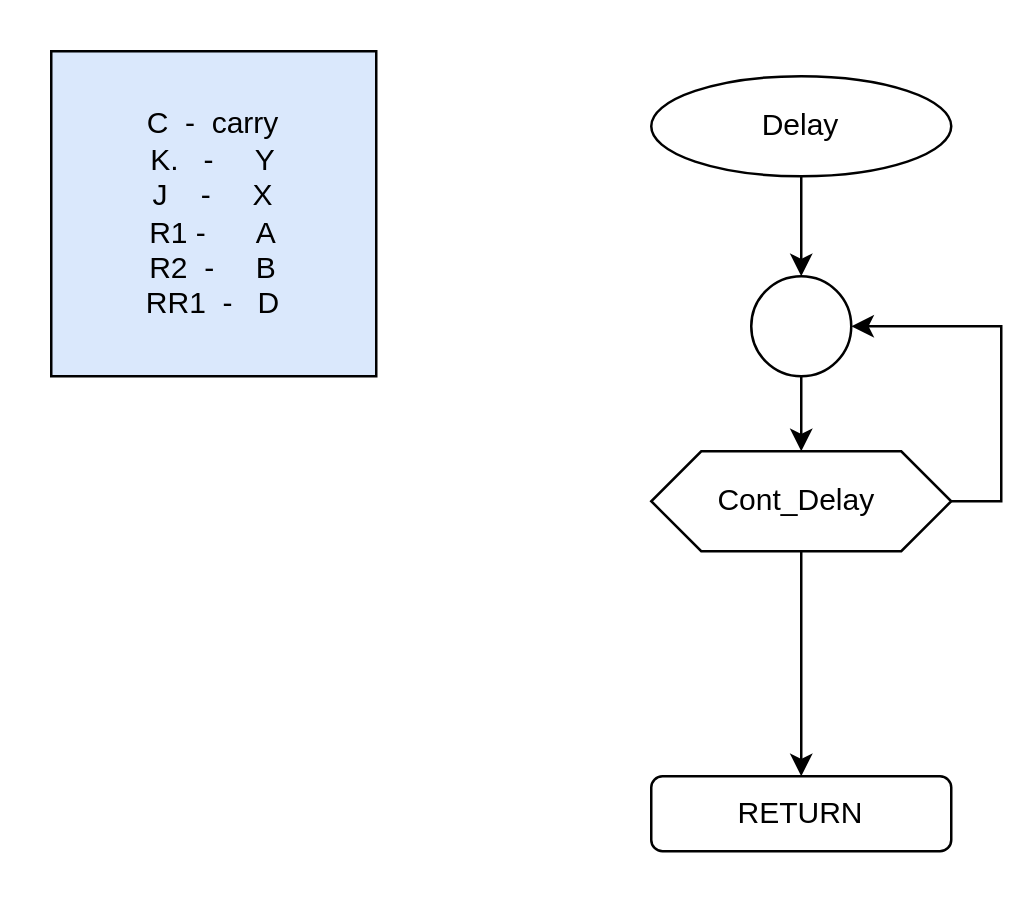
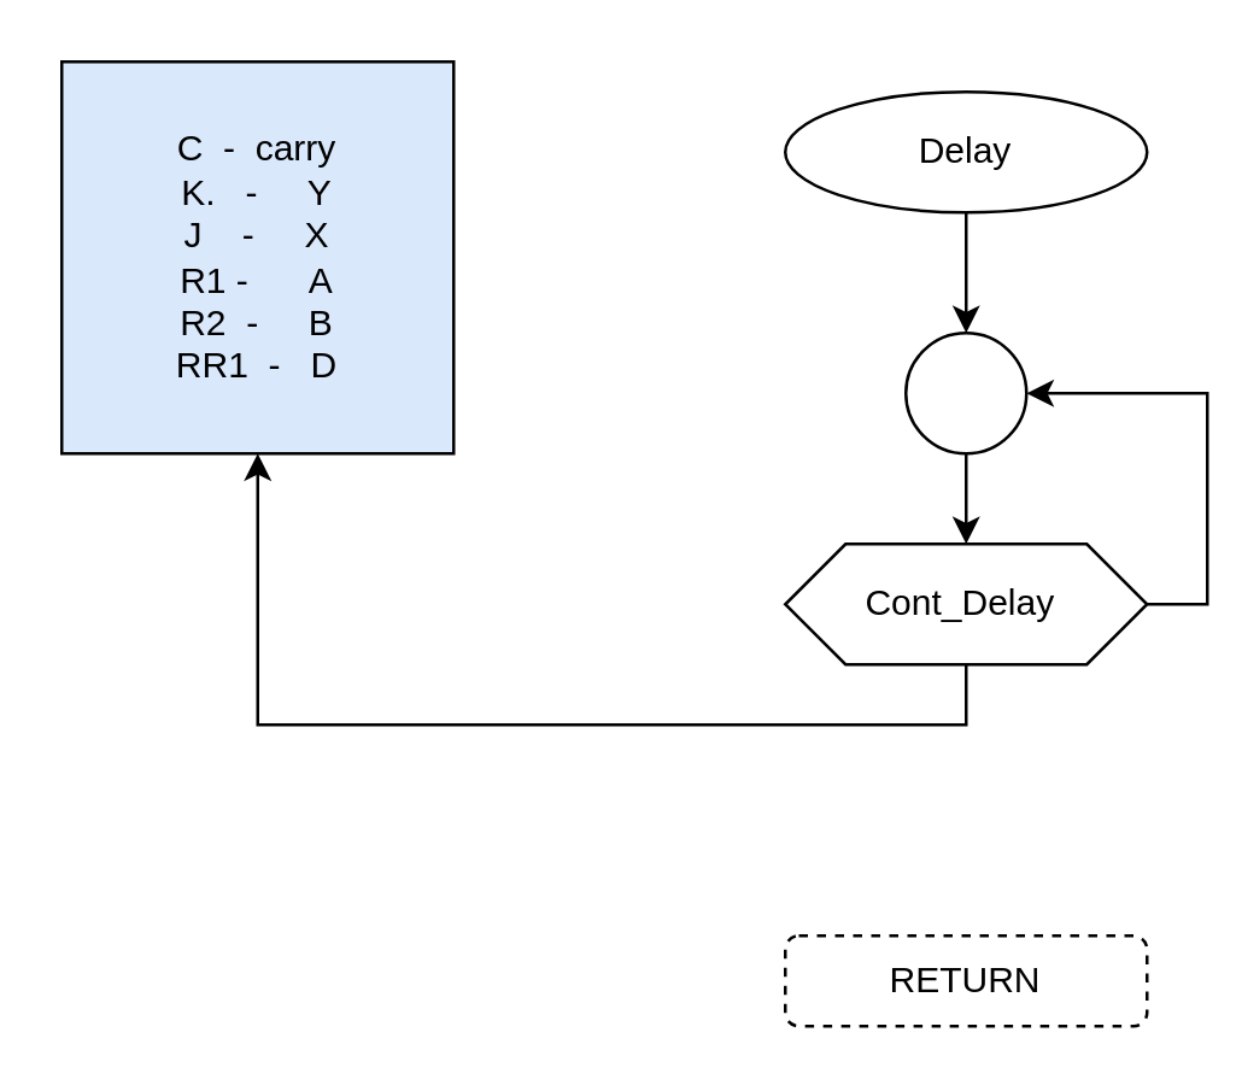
- <mxCell id="8" style="edgeStyle=orthogonalEdgeStyle;rounded=0;orthogonalLoop=1;jettySize=auto;html=1;exitX=0.5;exitY=1;exitDx=0;exitDy=0;entryX=0.5;entryY=0;entryDx=0;entryDy=0;" edge="1" parent="1" source="9" target="10"><mxGeometry relative="1" as="geometry" /></mxCell>
+ <mxCell id="8" style="edgeStyle=orthogonalEdgeStyle;rounded=0;orthogonalLoop=1;jettySize=auto;html=1;exitX=0.5;exitY=1;exitDx=0;exitDy=0;" edge="1" parent="1" source="9" target="2"><mxGeometry relative="1" as="geometry" /></mxCell>
- <mxCell id="10" value="RETURN" style="rounded=1;whiteSpace=wrap;html=1;" parent="1" vertex="1"><mxGeometry x="260" y="310" width="120" height="30" as="geometry" /></mxCell>
+ <mxCell id="10" value="RETURN" style="rounded=1;whiteSpace=wrap;html=1;dashed=1;" parent="1" vertex="1"><mxGeometry x="260" y="310" width="120" height="30" as="geometry" /></mxCell>
